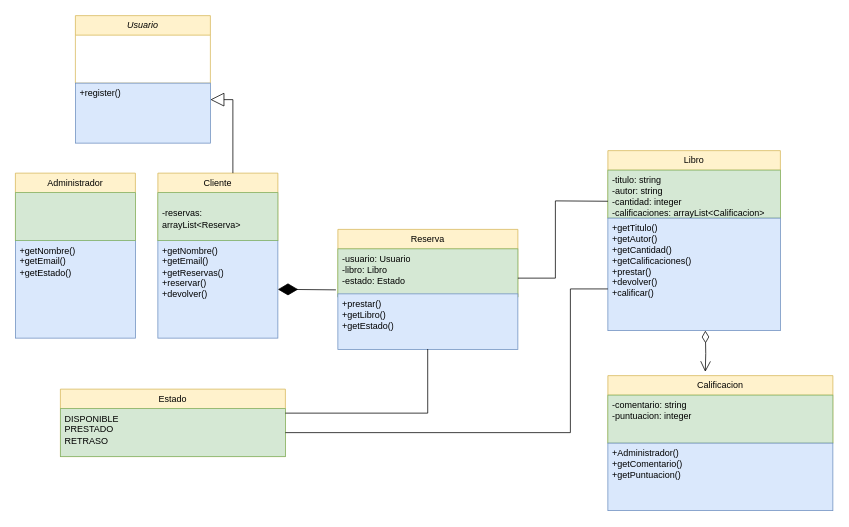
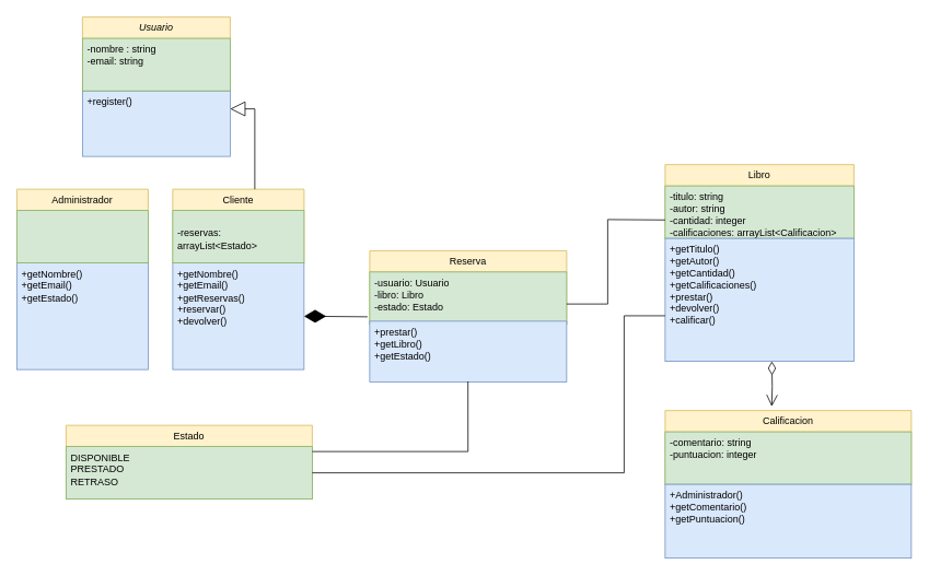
+ <mxCell id="15" value="-nombre : string&lt;br&gt;-email: string&lt;br&gt;" style="text;strokeColor=#82b366;fillColor=#d5e8d4;align=left;verticalAlign=top;spacingLeft=4;spacingRight=4;overflow=hidden;rotatable=0;points=[[0,0.5],[1,0.5]];portConstraint=eastwest;whiteSpace=wrap;html=1;" vertex="1" parent="1"><mxGeometry x="100" y="46" width="180" height="64" as="geometry" /></mxCell>
- <mxCell id="21" value="&lt;br&gt;-reservas: arrayList&amp;lt;Reserva&amp;gt;" style="text;strokeColor=#82b366;fillColor=#d5e8d4;align=left;verticalAlign=top;spacingLeft=4;spacingRight=4;overflow=hidden;rotatable=0;points=[[0,0.5],[1,0.5]];portConstraint=eastwest;whiteSpace=wrap;html=1;" vertex="1" parent="1"><mxGeometry x="210" y="256" width="160" height="64" as="geometry" /></mxCell>
+ <mxCell id="21" value="&lt;br&gt;-reservas: arrayList&amp;lt;Estado&amp;gt;" style="text;strokeColor=#82b366;fillColor=#d5e8d4;align=left;verticalAlign=top;spacingLeft=4;spacingRight=4;overflow=hidden;rotatable=0;points=[[0,0.5],[1,0.5]];portConstraint=eastwest;whiteSpace=wrap;html=1;" vertex="1" parent="1"><mxGeometry x="210" y="256" width="160" height="64" as="geometry" /></mxCell>
